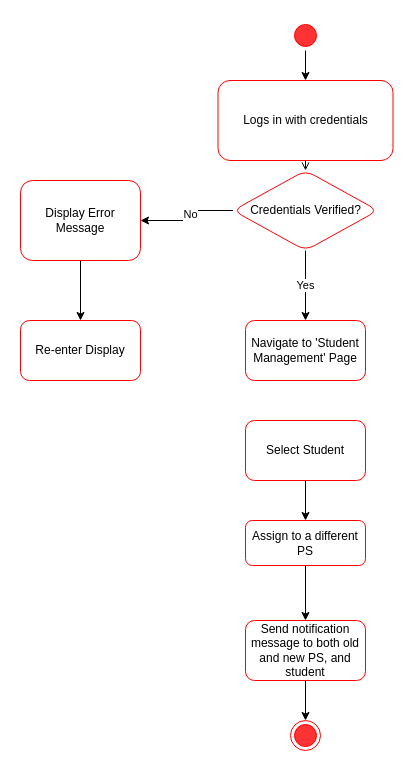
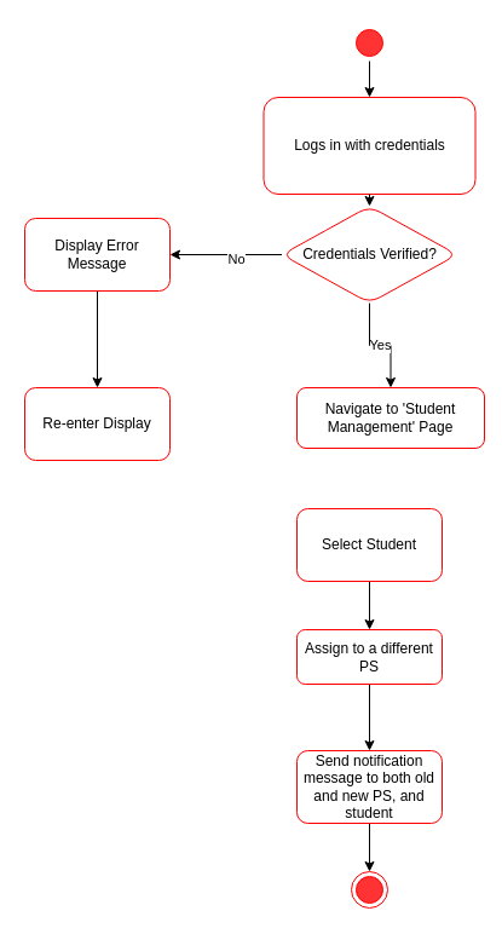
- <mxCell id="11" value="" style="edgeStyle=orthogonalEdgeStyle;rounded=0;orthogonalLoop=1;jettySize=auto;html=1;exitX=0.5;exitY=1;exitDx=0;exitDy=0;entryX=0.5;entryY=0;entryDx=0;entryDy=0;endArrow=open;" parent="1" source="3" target="7" edge="1"><mxGeometry relative="1" as="geometry"><mxPoint x="392.5" y="170" as="sourcePoint" /><mxPoint x="392.5" y="210" as="targetPoint" /></mxGeometry></mxCell>
+ <mxCell id="11" value="" style="edgeStyle=orthogonalEdgeStyle;rounded=0;orthogonalLoop=1;jettySize=auto;html=1;exitX=0.5;exitY=1;exitDx=0;exitDy=0;entryX=0.5;entryY=0;entryDx=0;entryDy=0;" parent="1" source="3" target="7" edge="1"><mxGeometry relative="1" as="geometry"><mxPoint x="392.5" y="170" as="sourcePoint" /><mxPoint x="392.5" y="210" as="targetPoint" /></mxGeometry></mxCell>
- <mxCell id="9" value="Display Error Message" style="whiteSpace=wrap;html=1;fillColor=#FFFFFF;strokeColor=#ff0000;rounded=1;" parent="1" vertex="1"><mxGeometry x="20" y="180" width="120" height="80" as="geometry" /></mxCell>
+ <mxCell id="9" value="Display Error Message" style="whiteSpace=wrap;html=1;fillColor=#FFFFFF;strokeColor=#ff0000;rounded=1;" parent="1" vertex="1"><mxGeometry x="20" y="180" width="120" height="60" as="geometry" /></mxCell>
- <mxCell id="13" value="Navigate to 'Student Management' Page" style="whiteSpace=wrap;html=1;fillColor=#FFFFFF;strokeColor=#ff0000;rounded=1;" parent="1" vertex="1"><mxGeometry x="245" y="320" width="120" height="60" as="geometry" /></mxCell>
+ <mxCell id="13" value="Navigate to 'Student Management' Page" style="whiteSpace=wrap;html=1;fillColor=#FFFFFF;strokeColor=#ff0000;rounded=1;" parent="1" vertex="1"><mxGeometry x="245" y="320" width="155" height="50" as="geometry" /></mxCell>
